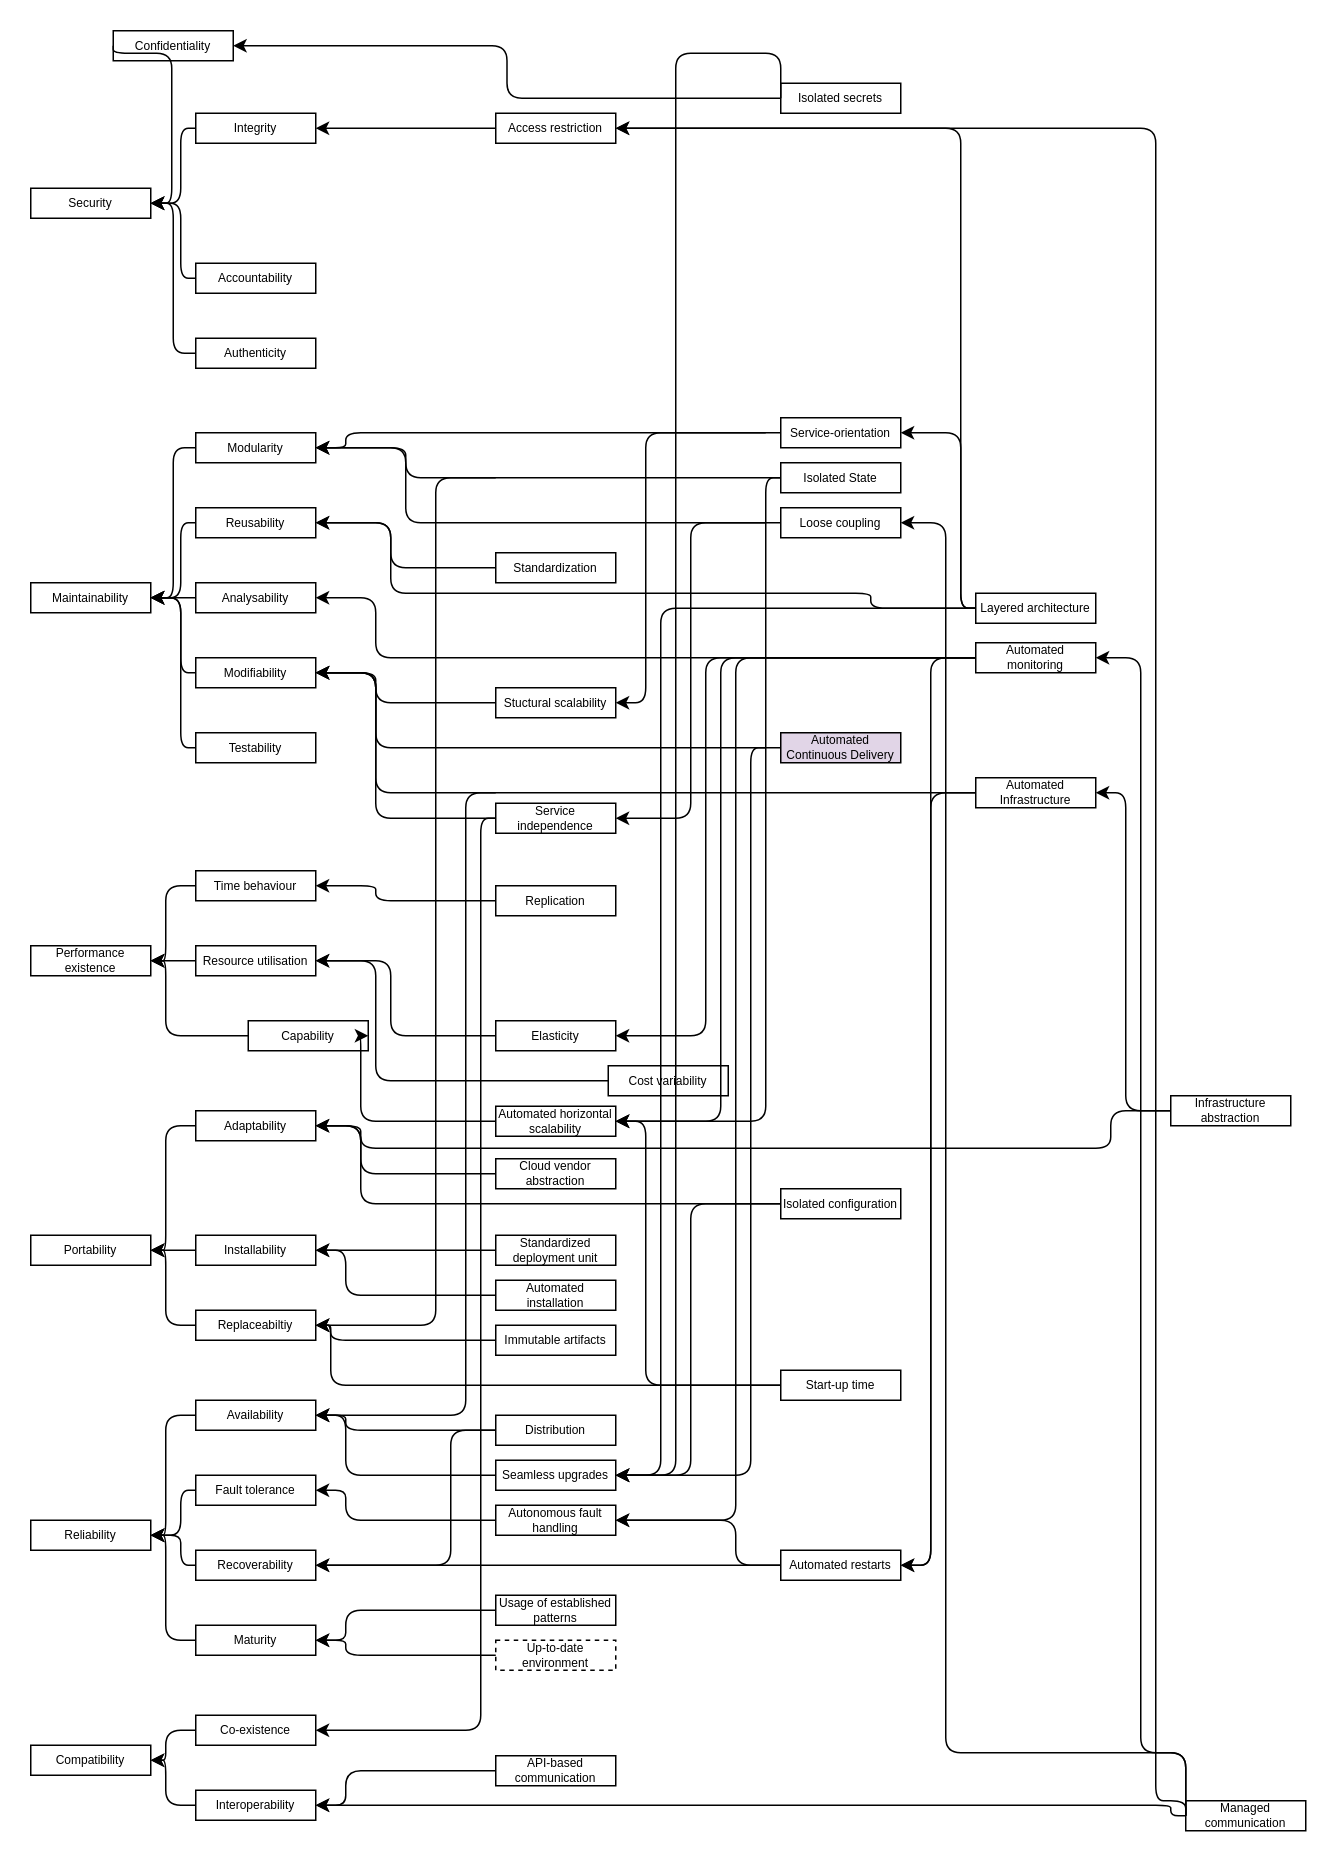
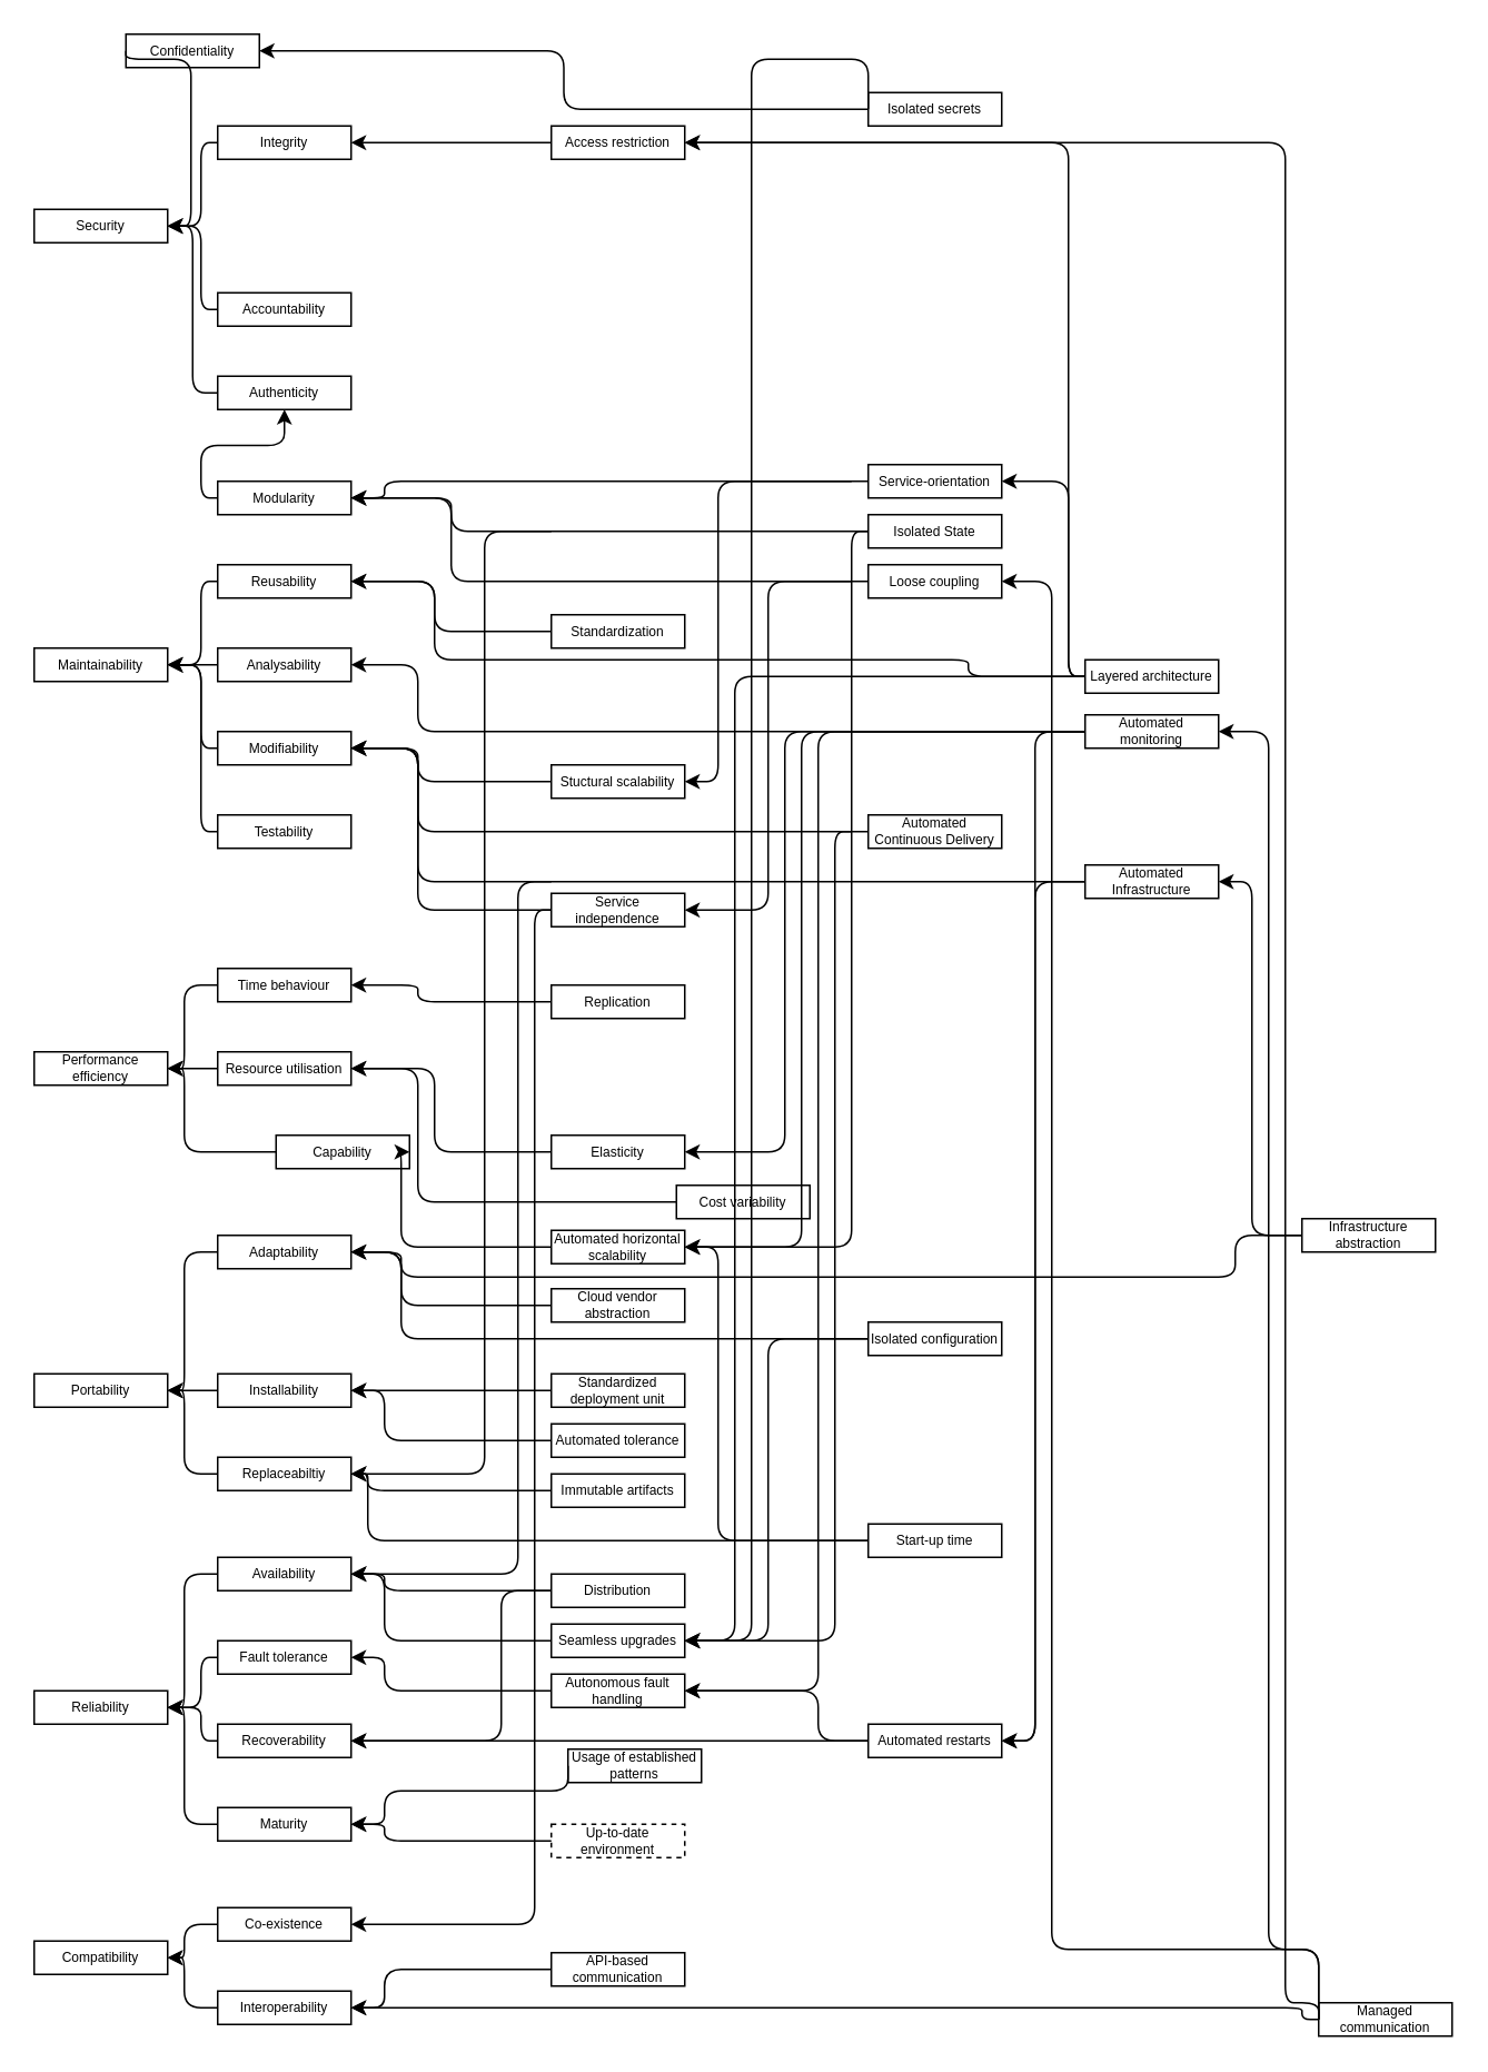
- <mxCell id="52" value="" style="endArrow=classic;html=1;fontSize=8;entryX=1;entryY=0.5;entryDx=0;entryDy=0;exitX=0;exitY=0.5;exitDx=0;exitDy=0;edgeStyle=orthogonalEdgeStyle;" parent="1" source="9" target="2" edge="1"><mxGeometry width="50" height="50" relative="1" as="geometry"><mxPoint x="30" y="348" as="sourcePoint" /><mxPoint x="80" y="298" as="targetPoint" /></mxGeometry></mxCell>
+ <mxCell id="52" value="" style="endArrow=classic;html=1;fontSize=8;exitX=0;exitY=0.5;exitDx=0;exitDy=0;edgeStyle=orthogonalEdgeStyle;" parent="1" source="9" target="106" edge="1"><mxGeometry width="50" height="50" relative="1" as="geometry"><mxPoint x="30" y="348" as="sourcePoint" /><mxPoint x="80" y="298" as="targetPoint" /></mxGeometry></mxCell>
- <mxCell id="31" value="Automated Continuous Delivery" style="rounded=0;whiteSpace=wrap;html=1;fontSize=8;fillColor=#e1d5e7;" parent="1" vertex="1"><mxGeometry x="520" y="488" width="80" height="20" as="geometry" /></mxCell>
+ <mxCell id="31" value="Automated Continuous Delivery" style="rounded=0;whiteSpace=wrap;html=1;fontSize=8;" parent="1" vertex="1"><mxGeometry x="520" y="488" width="80" height="20" as="geometry" /></mxCell>
- <mxCell id="4" value="Performance existence" style="rounded=0;whiteSpace=wrap;html=1;fontSize=8;" parent="1" vertex="1"><mxGeometry x="20" y="630" width="80" height="20" as="geometry" /></mxCell>
+ <mxCell id="4" value="Performance efficiency" style="rounded=0;whiteSpace=wrap;html=1;fontSize=8;" parent="1" vertex="1"><mxGeometry x="20" y="630" width="80" height="20" as="geometry" /></mxCell>
- <mxCell id="41" value="Automated installation" style="rounded=0;whiteSpace=wrap;html=1;fontSize=8;" parent="1" vertex="1"><mxGeometry x="330" y="853" width="80" height="20" as="geometry" /></mxCell>
+ <mxCell id="41" value="Automated tolerance" style="rounded=0;whiteSpace=wrap;html=1;fontSize=8;" parent="1" vertex="1"><mxGeometry x="330" y="853" width="80" height="20" as="geometry" /></mxCell>
- <mxCell id="48" value="Usage of established patterns" style="rounded=0;whiteSpace=wrap;html=1;fontSize=8;" parent="1" vertex="1"><mxGeometry x="330" y="1063" width="80" height="20" as="geometry" /></mxCell>
+ <mxCell id="48" value="Usage of established patterns" style="rounded=0;whiteSpace=wrap;html=1;fontSize=8;" parent="1" vertex="1"><mxGeometry x="340" y="1048" width="80" height="20" as="geometry" /></mxCell>
